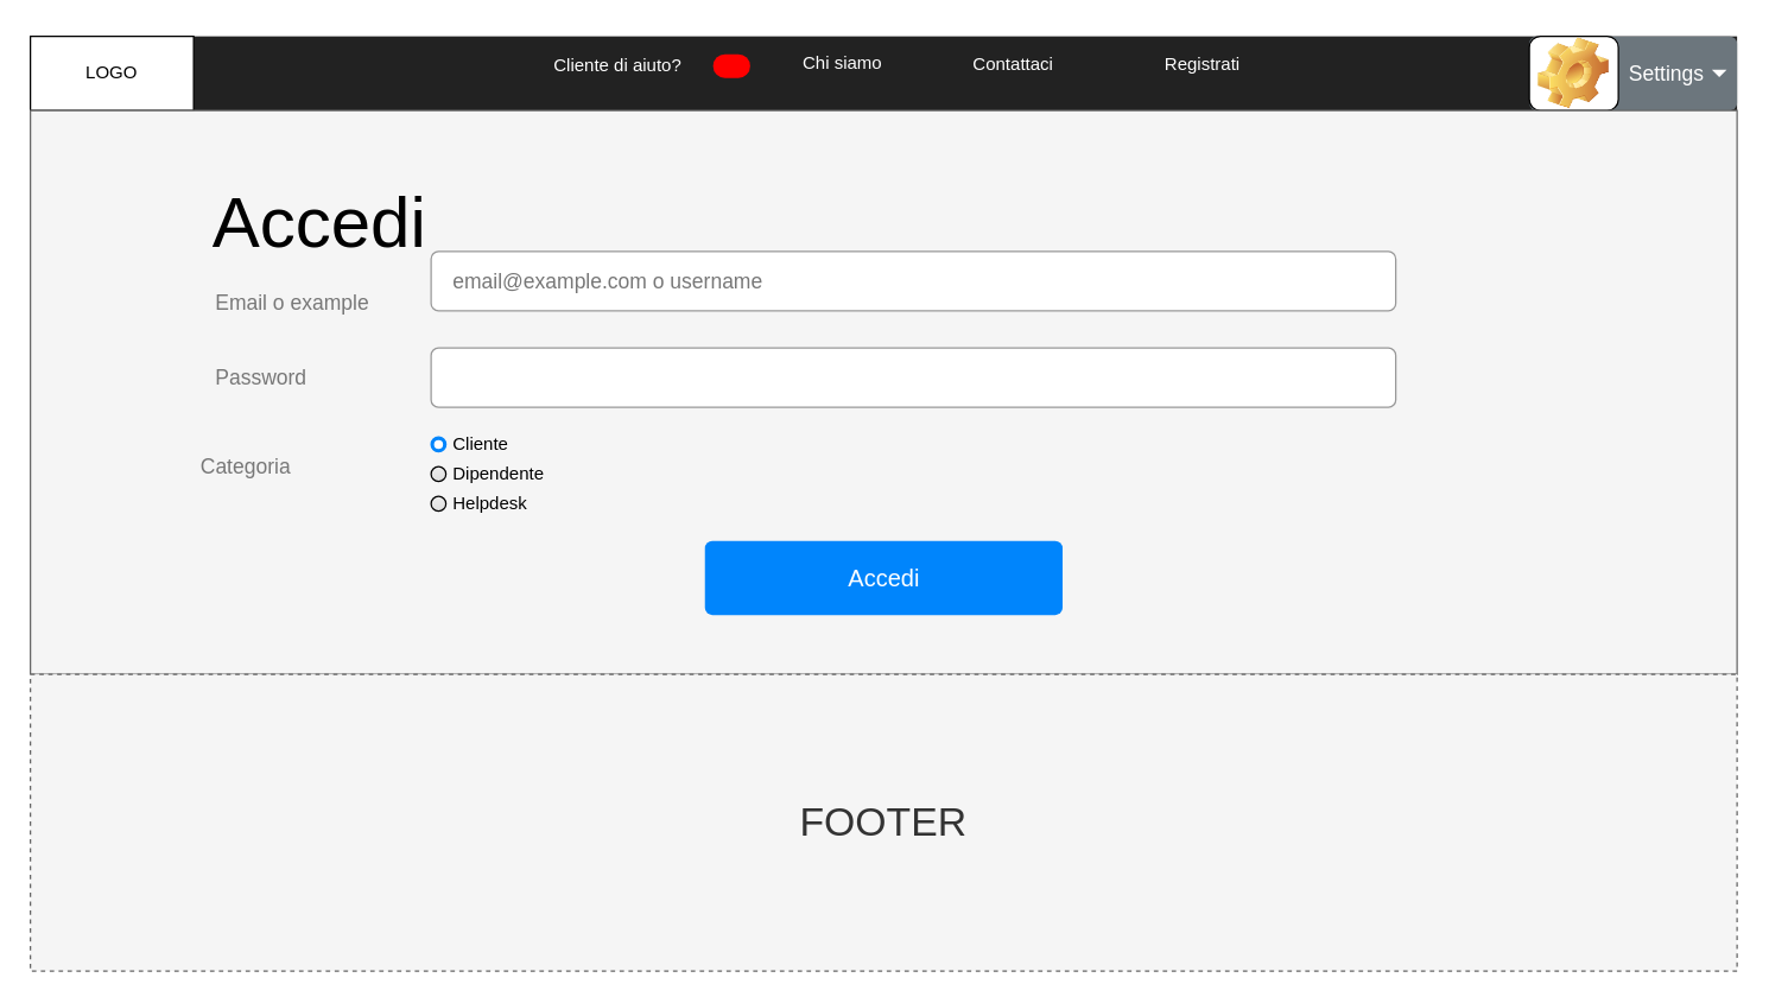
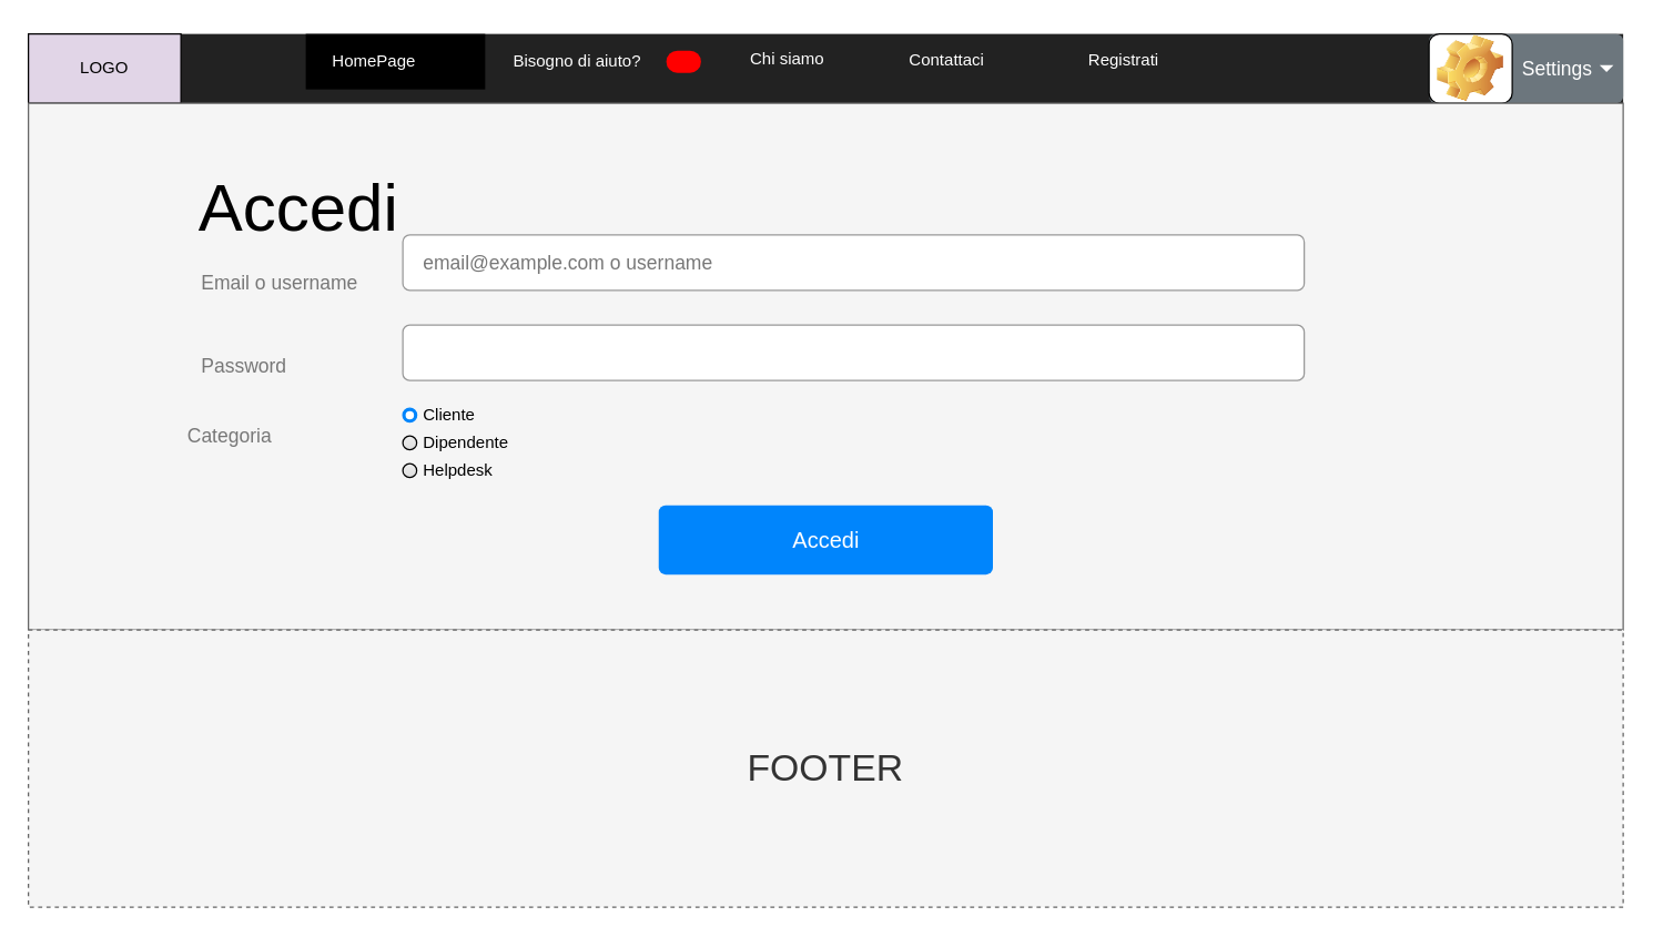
+ <mxCell id="4" value="HomePage" style="html=1;shadow=0;dashed=0;shape=mxgraph.bootstrap.rect;fillColor=#000000;strokeColor=none;fontColor=#ffffff;spacingRight=30;whiteSpace=wrap;" parent="2" vertex="1"><mxGeometry x="200" width="129.38" height="40" as="geometry" /></mxCell>
- <mxCell id="5" value="&lt;font color=&quot;#ffffff&quot;&gt;Cliente di aiuto?&lt;/font&gt;" style="html=1;shadow=0;dashed=0;fillColor=none;strokeColor=none;shape=mxgraph.bootstrap.rect;fontColor=#999999;spacingRight=30;whiteSpace=wrap;" parent="2" vertex="1"><mxGeometry x="331.88" width="158.13" height="40" as="geometry" /></mxCell>
+ <mxCell id="5" value="&lt;font color=&quot;#ffffff&quot;&gt;Bisogno di aiuto?&lt;/font&gt;" style="html=1;shadow=0;dashed=0;fillColor=none;strokeColor=none;shape=mxgraph.bootstrap.rect;fontColor=#999999;spacingRight=30;whiteSpace=wrap;" parent="2" vertex="1"><mxGeometry x="331.88" width="158.13" height="40" as="geometry" /></mxCell>
- <mxCell id="9" value="LOGO" style="rounded=0;whiteSpace=wrap;html=1;" parent="2" vertex="1"><mxGeometry width="110" height="50" as="geometry" /></mxCell>
+ <mxCell id="9" value="LOGO" style="rounded=0;whiteSpace=wrap;html=1;fillColor=#e1d5e7;" parent="2" vertex="1"><mxGeometry width="110" height="50" as="geometry" /></mxCell>
- <mxCell id="16" value="Email o example" style="strokeColor=none;fillColor=none;fontColor=#777777;whiteSpace=wrap;align=left;verticalAlign=middle;fontStyle=0;fontSize=14;spacing=15;" parent="1" vertex="1"><mxGeometry x="130" y="184" width="150" height="40" as="geometry" /></mxCell>
+ <mxCell id="16" value="Email o username" style="strokeColor=none;fillColor=none;fontColor=#777777;whiteSpace=wrap;align=left;verticalAlign=middle;fontStyle=0;fontSize=14;spacing=15;" parent="1" vertex="1"><mxGeometry x="130" y="184" width="150" height="40" as="geometry" /></mxCell>
- <mxCell id="17" value="Password" style="strokeColor=none;fillColor=none;fontColor=#777777;whiteSpace=wrap;align=left;verticalAlign=middle;fontStyle=0;fontSize=14;spacing=15;" parent="1" vertex="1"><mxGeometry x="130" y="234" width="150" height="40" as="geometry" /></mxCell>
+ <mxCell id="17" value="Password" style="strokeColor=none;fillColor=none;fontColor=#777777;whiteSpace=wrap;align=left;verticalAlign=middle;fontStyle=0;fontSize=14;spacing=15;" parent="1" vertex="1"><mxGeometry x="130" y="244" width="150" height="40" as="geometry" /></mxCell>
